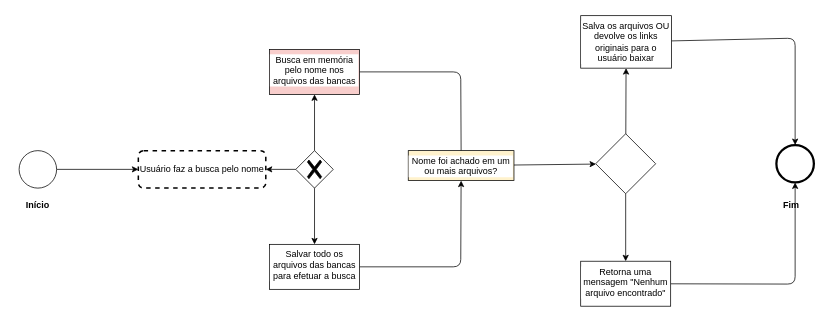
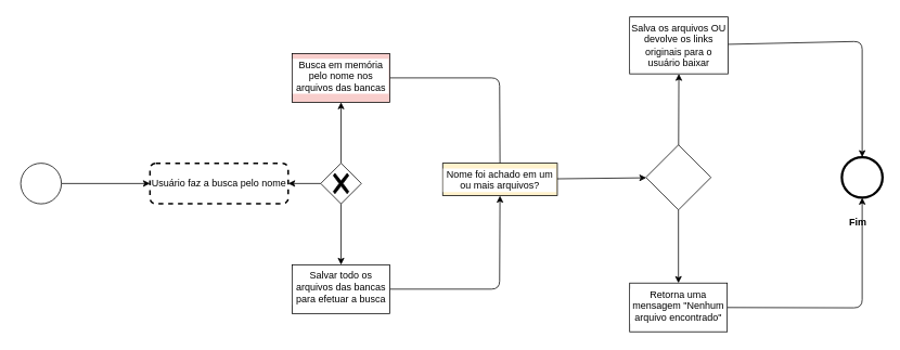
- <mxCell id="22" value="&lt;b&gt;Início&lt;/b&gt;" style="text;strokeColor=none;align=center;fillColor=none;html=1;verticalAlign=middle;whiteSpace=wrap;rounded=0;" vertex="1" parent="1"><mxGeometry x="20" y="257.5" width="60" height="30" as="geometry" /></mxCell>
